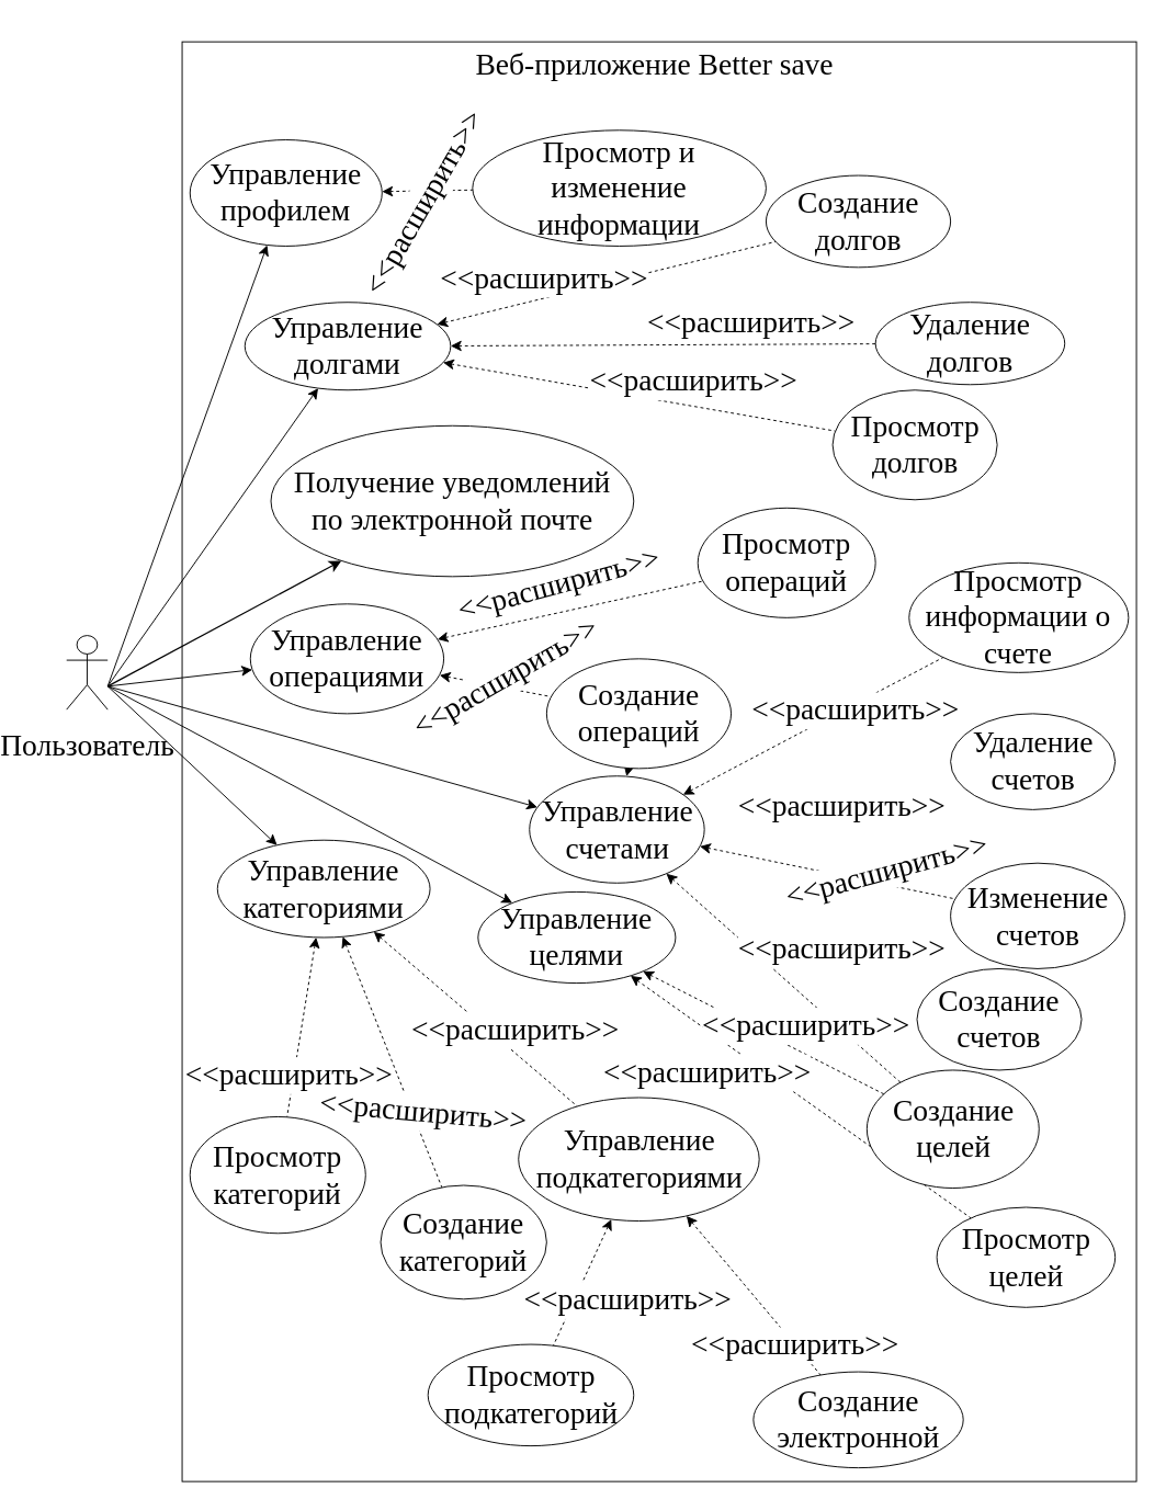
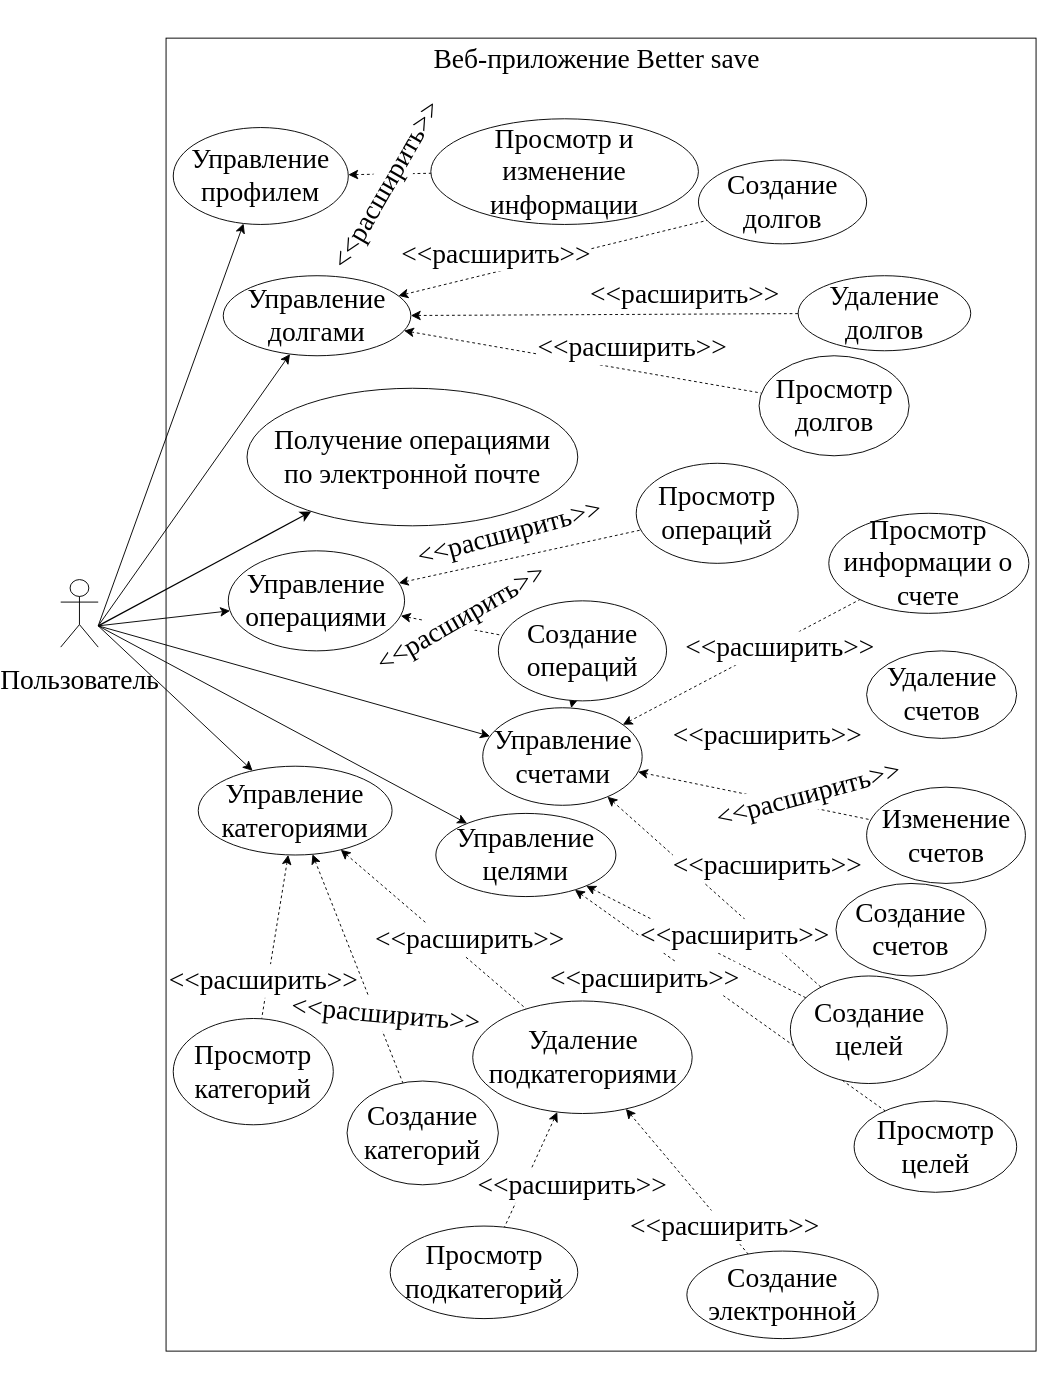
- <mxCell id="49" value="Получение уведомлений&lt;br style=&quot;font-size: 22px;&quot;&gt;&amp;nbsp;по электронной почте&amp;nbsp;" style="ellipse;whiteSpace=wrap;html=1;fontSize=22;fontFamily=Times New Roman;verticalAlign=middle;strokeWidth=0.75;fontColor=default;labelBackgroundColor=none;" parent="1" vertex="1"><mxGeometry x="169" y="310" width="264.5" height="110" as="geometry" /></mxCell>
+ <mxCell id="49" value="Получение операциями&lt;br style=&quot;font-size: 22px;&quot;&gt;&amp;nbsp;по электронной почте&amp;nbsp;" style="ellipse;whiteSpace=wrap;html=1;fontSize=22;fontFamily=Times New Roman;verticalAlign=middle;strokeWidth=0.75;fontColor=default;labelBackgroundColor=none;" parent="1" vertex="1"><mxGeometry x="169" y="310" width="264.5" height="110" as="geometry" /></mxCell>
- <mxCell id="54" value="Управление подкатегориями" style="ellipse;whiteSpace=wrap;html=1;fontSize=22;fontFamily=Times New Roman;verticalAlign=middle;strokeWidth=0.75;fontColor=default;spacing=-3;labelBackgroundColor=none;" parent="1" vertex="1"><mxGeometry x="349.5" y="800" width="175.5" height="90" as="geometry" /></mxCell>
+ <mxCell id="54" value="Удаление подкатегориями" style="ellipse;whiteSpace=wrap;html=1;fontSize=22;fontFamily=Times New Roman;verticalAlign=middle;strokeWidth=0.75;fontColor=default;spacing=-3;labelBackgroundColor=none;" parent="1" vertex="1"><mxGeometry x="349.5" y="800" width="175.5" height="90" as="geometry" /></mxCell>
